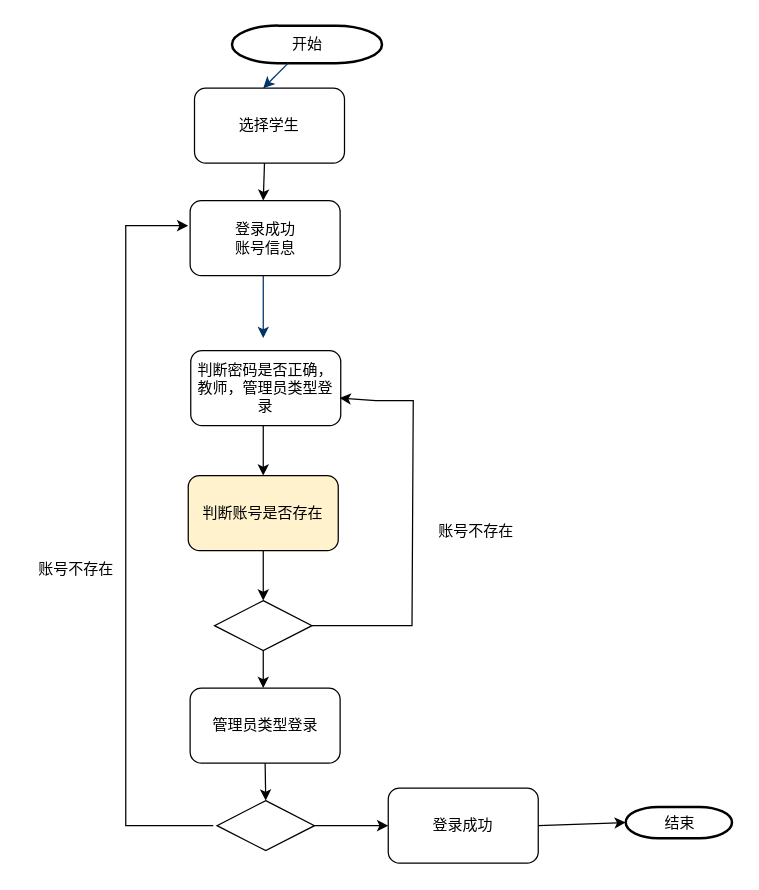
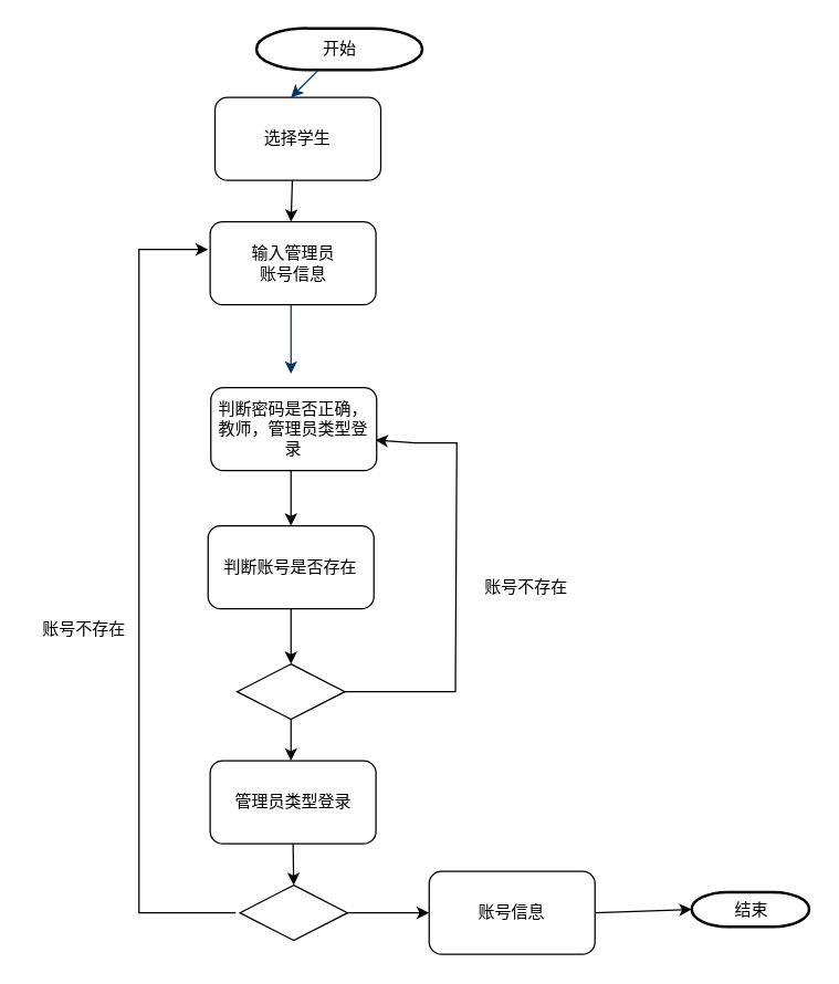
- <mxCell id="6" value="登录成功&lt;br&gt;账号信息" style="rounded=1;whiteSpace=wrap;html=1;" parent="1" vertex="1"><mxGeometry x="151.5" y="160" width="120" height="60" as="geometry" /></mxCell>
+ <mxCell id="6" value="输入管理员&lt;br&gt;账号信息" style="rounded=1;whiteSpace=wrap;html=1;" parent="1" vertex="1"><mxGeometry x="151.5" y="160" width="120" height="60" as="geometry" /></mxCell>
- <mxCell id="15" value="判断账号是否存在" style="rounded=1;whiteSpace=wrap;html=1;fillColor=#fff2cc;" parent="1" vertex="1"><mxGeometry x="150" y="380" width="120" height="60" as="geometry" /></mxCell>
+ <mxCell id="15" value="判断账号是否存在" style="rounded=1;whiteSpace=wrap;html=1;" parent="1" vertex="1"><mxGeometry x="150" y="380" width="120" height="60" as="geometry" /></mxCell>
- <mxCell id="23" value="登录成功" style="rounded=1;whiteSpace=wrap;html=1;" parent="1" vertex="1"><mxGeometry x="310" y="630" width="120" height="60" as="geometry" /></mxCell>
+ <mxCell id="23" value="账号信息" style="rounded=1;whiteSpace=wrap;html=1;" parent="1" vertex="1"><mxGeometry x="310" y="630" width="120" height="60" as="geometry" /></mxCell>
